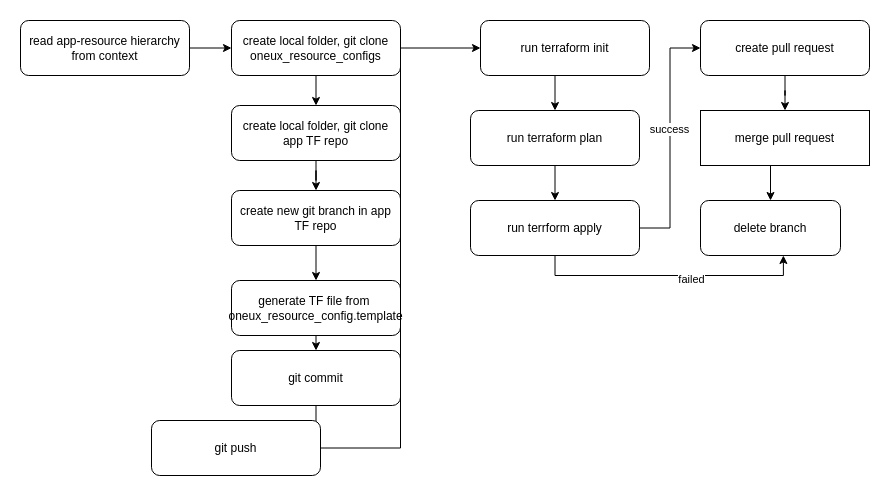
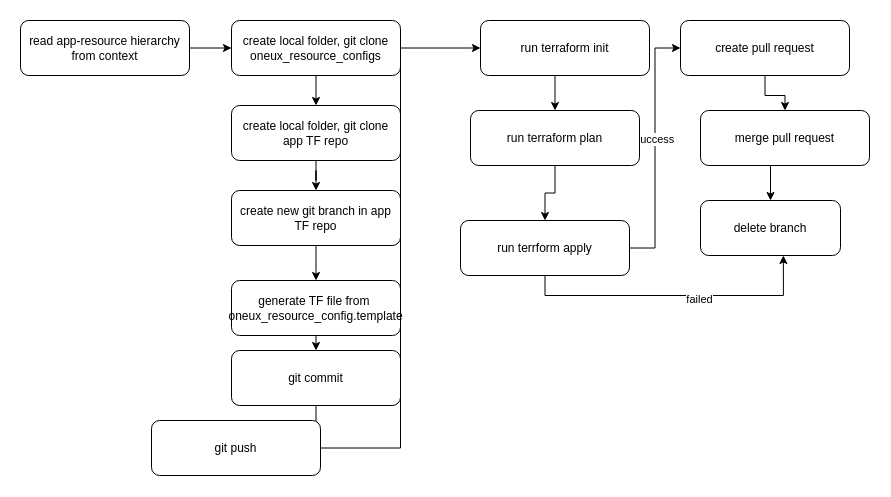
- <mxCell id="26" value="create pull request" style="rounded=1;whiteSpace=wrap;html=1;fontSize=12;glass=0;strokeWidth=1;shadow=0;" vertex="1" parent="1"><mxGeometry x="700" y="20" width="169" height="55" as="geometry" /></mxCell>
+ <mxCell id="26" value="create pull request" style="rounded=1;whiteSpace=wrap;html=1;fontSize=12;glass=0;strokeWidth=1;shadow=0;" vertex="1" parent="1"><mxGeometry x="680" y="20" width="169" height="55" as="geometry" /></mxCell>
- <mxCell id="28" value="merge pull request " style="whiteSpace=wrap;html=1;fontSize=12;glass=0;strokeWidth=1;shadow=0;rounded=0;" vertex="1" parent="1"><mxGeometry x="700" y="110" width="169" height="55" as="geometry" /></mxCell>
+ <mxCell id="28" value="merge pull request " style="rounded=1;whiteSpace=wrap;html=1;fontSize=12;glass=0;strokeWidth=1;shadow=0;" vertex="1" parent="1"><mxGeometry x="700" y="110" width="169" height="55" as="geometry" /></mxCell>
- <mxCell id="22" value="run terrform apply" style="rounded=1;whiteSpace=wrap;html=1;fontSize=12;glass=0;strokeWidth=1;shadow=0;" vertex="1" parent="1"><mxGeometry x="470" y="200" width="169" height="55" as="geometry" /></mxCell>
+ <mxCell id="22" value="run terrform apply" style="rounded=1;whiteSpace=wrap;html=1;fontSize=12;glass=0;strokeWidth=1;shadow=0;" vertex="1" parent="1"><mxGeometry x="460" y="220" width="169" height="55" as="geometry" /></mxCell>
